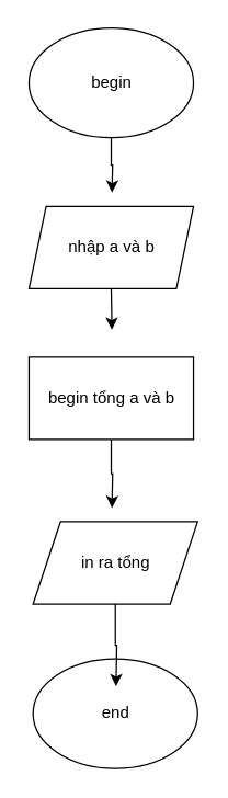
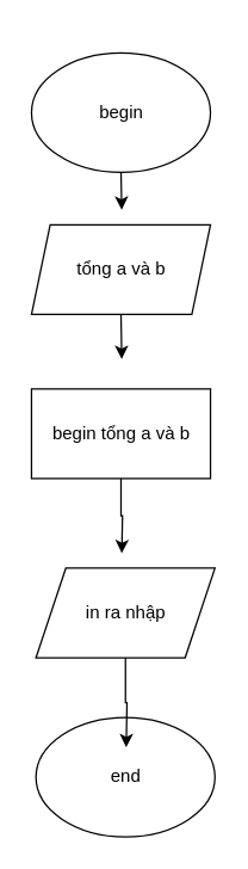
- <mxCell id="3" value="begin" style="ellipse;whiteSpace=wrap;html=1;" vertex="1" parent="1"><mxGeometry x="20.5" y="20" width="120" height="80" as="geometry" /></mxCell>
+ <mxCell id="3" value="begin" style="ellipse;whiteSpace=wrap;html=1;" vertex="1" parent="1"><mxGeometry x="20.5" y="35" width="120" height="80" as="geometry" /></mxCell>
- <mxCell id="5" value="&lt;div&gt;nhập a và b&lt;/div&gt;" style="shape=parallelogram;perimeter=parallelogramPerimeter;whiteSpace=wrap;html=1;fixedSize=1;size=12.5;" vertex="1" parent="1"><mxGeometry x="20.5" y="150" width="120" height="60" as="geometry" /></mxCell>
+ <mxCell id="5" value="&lt;div&gt;tổng a và b&lt;/div&gt;" style="shape=parallelogram;perimeter=parallelogramPerimeter;whiteSpace=wrap;html=1;fixedSize=1;size=12.5;" vertex="1" parent="1"><mxGeometry x="20.5" y="150" width="120" height="60" as="geometry" /></mxCell>
- <mxCell id="10" value="in ra tổng" style="shape=parallelogram;perimeter=parallelogramPerimeter;whiteSpace=wrap;html=1;fixedSize=1;" vertex="1" parent="1"><mxGeometry x="23.5" y="380" width="120" height="60" as="geometry" /></mxCell>
+ <mxCell id="10" value="in ra nhập" style="shape=parallelogram;perimeter=parallelogramPerimeter;whiteSpace=wrap;html=1;fixedSize=1;" vertex="1" parent="1"><mxGeometry x="23.5" y="380" width="120" height="60" as="geometry" /></mxCell>
